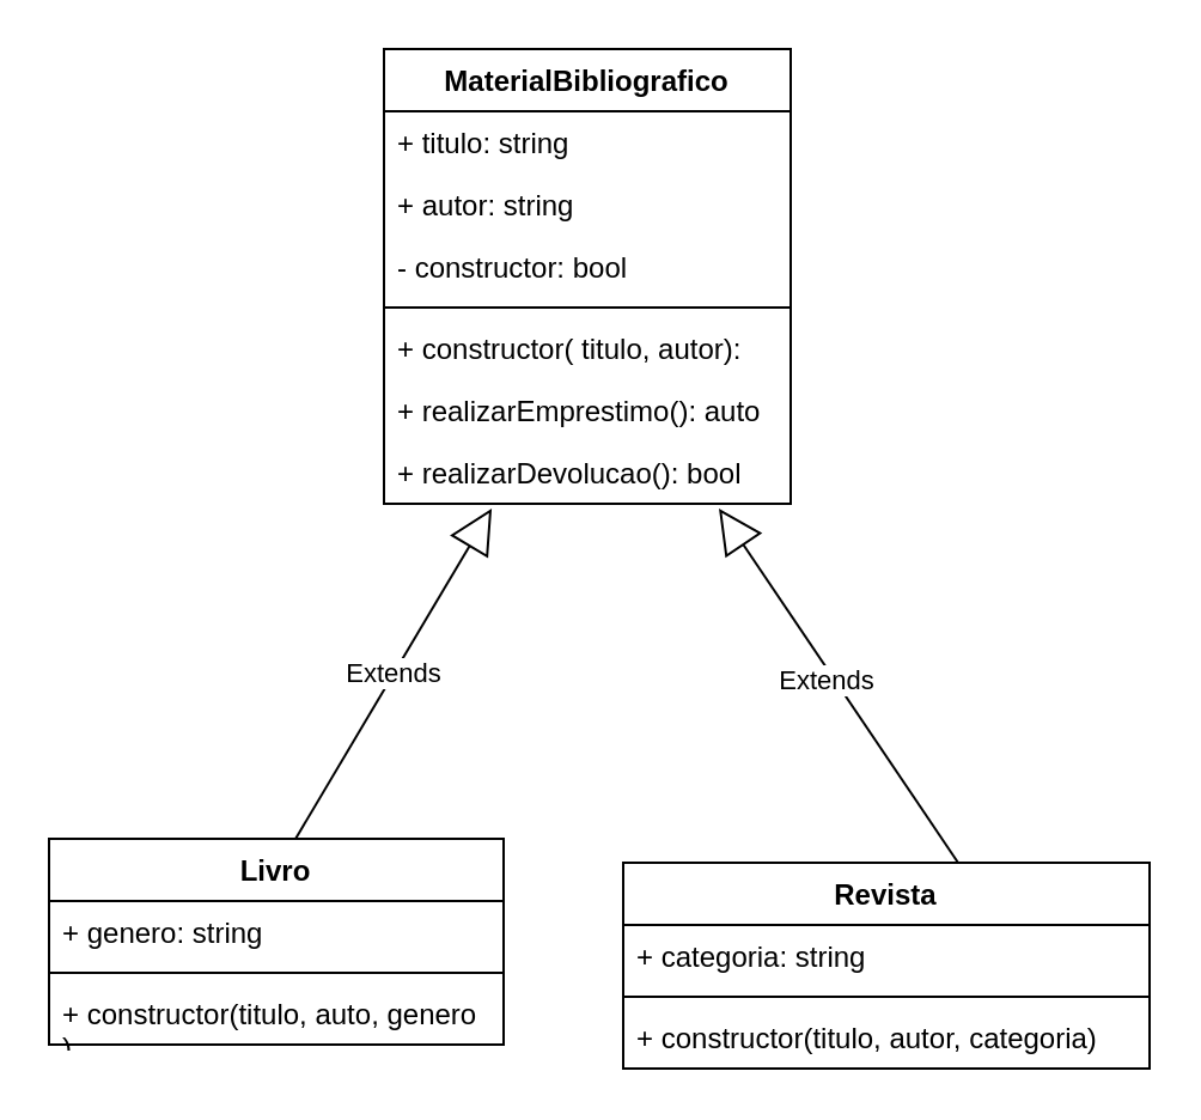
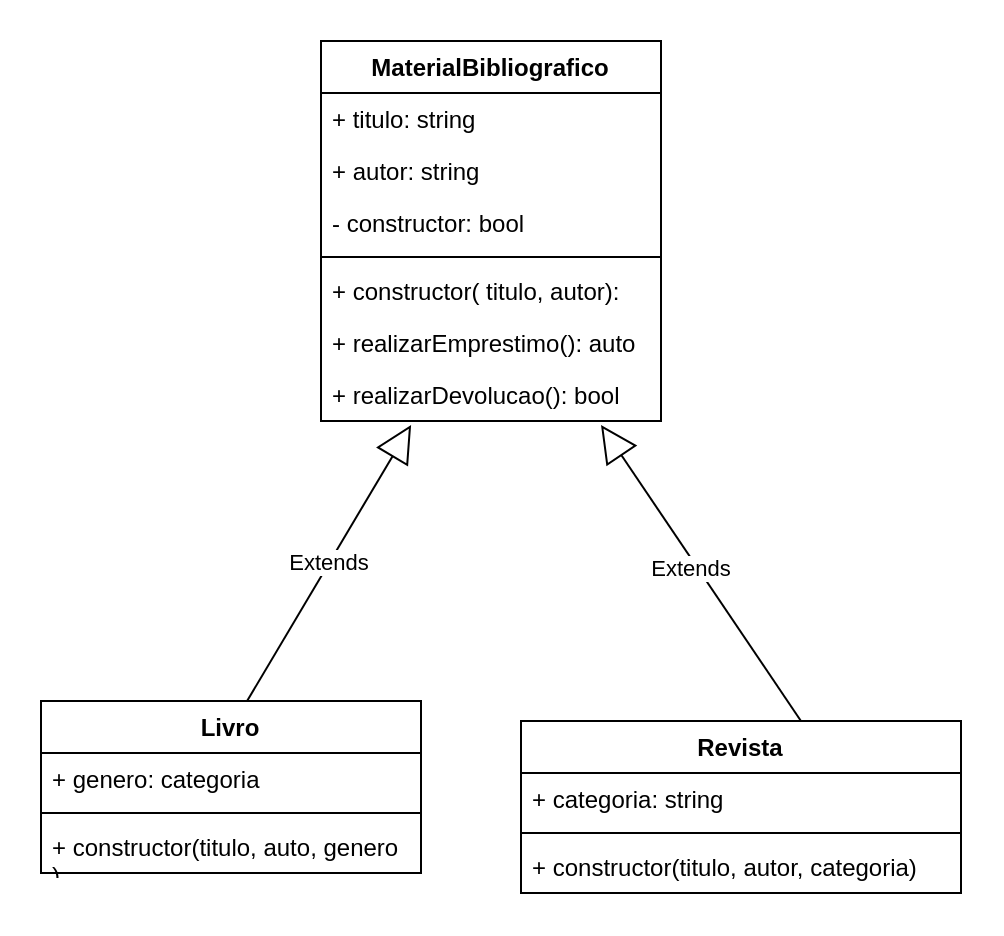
- <mxCell id="11" value="+ genero: string" style="text;strokeColor=none;fillColor=none;align=left;verticalAlign=top;spacingLeft=4;spacingRight=4;overflow=hidden;rotatable=0;points=[[0,0.5],[1,0.5]];portConstraint=eastwest;whiteSpace=wrap;html=1;" vertex="1" parent="10"><mxGeometry y="26" width="190" height="26" as="geometry" /></mxCell>
+ <mxCell id="11" value="+ genero: categoria" style="text;strokeColor=none;fillColor=none;align=left;verticalAlign=top;spacingLeft=4;spacingRight=4;overflow=hidden;rotatable=0;points=[[0,0.5],[1,0.5]];portConstraint=eastwest;whiteSpace=wrap;html=1;" vertex="1" parent="10"><mxGeometry y="26" width="190" height="26" as="geometry" /></mxCell>
